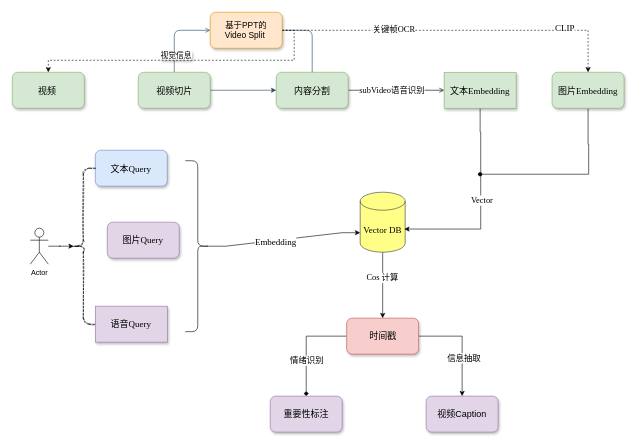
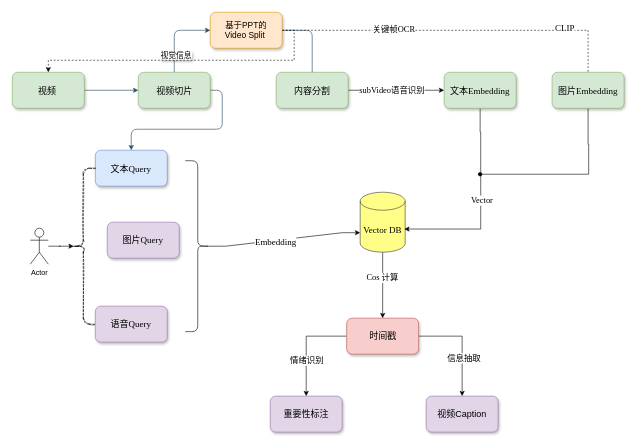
- <mxCell id="5" style="edgeStyle=orthogonalEdgeStyle;rounded=1;orthogonalLoop=1;jettySize=auto;html=1;exitX=0.5;exitY=0;exitDx=0;exitDy=0;entryX=0;entryY=0.5;entryDx=0;entryDy=0;labelBackgroundColor=none;strokeColor=#23445D;fontColor=default;endArrow=open;" parent="1" source="7" target="13" edge="1"><mxGeometry relative="1" as="geometry" /></mxCell>
+ <mxCell id="5" style="edgeStyle=orthogonalEdgeStyle;rounded=1;orthogonalLoop=1;jettySize=auto;html=1;exitX=0.5;exitY=0;exitDx=0;exitDy=0;entryX=0;entryY=0.5;entryDx=0;entryDy=0;labelBackgroundColor=none;strokeColor=#23445D;fontColor=default;" parent="1" source="7" target="13" edge="1"><mxGeometry relative="1" as="geometry" /></mxCell>
- <mxCell id="32" style="edgeStyle=orthogonalEdgeStyle;rounded=0;orthogonalLoop=1;jettySize=auto;html=1;dashed=1;" edge="1" parent="1" source="13" target="31"><mxGeometry relative="1" as="geometry" /></mxCell>
+ <mxCell id="32" style="edgeStyle=orthogonalEdgeStyle;rounded=0;orthogonalLoop=1;jettySize=auto;html=1;dashed=1;endArrow=none;" edge="1" parent="1" source="13" target="31"><mxGeometry relative="1" as="geometry" /></mxCell>
+ <mxCell id="2" style="edgeStyle=orthogonalEdgeStyle;rounded=1;orthogonalLoop=1;jettySize=auto;html=1;exitX=1;exitY=0.5;exitDx=0;exitDy=0;labelBackgroundColor=none;strokeColor=#23445D;fontColor=default;" parent="1" source="3" target="7" edge="1"><mxGeometry relative="1" as="geometry" /></mxCell>
- <mxCell id="4" style="edgeStyle=orthogonalEdgeStyle;rounded=1;orthogonalLoop=1;jettySize=auto;html=1;exitX=1;exitY=0.5;exitDx=0;exitDy=0;labelBackgroundColor=none;strokeColor=#23445D;fontColor=default;" parent="1" source="7" target="10" edge="1"><mxGeometry relative="1" as="geometry" /></mxCell>
+ <mxCell id="4" style="edgeStyle=orthogonalEdgeStyle;rounded=1;orthogonalLoop=1;jettySize=auto;html=1;exitX=1;exitY=0.5;exitDx=0;exitDy=0;labelBackgroundColor=none;strokeColor=#23445D;fontColor=default;" parent="1" source="7" target="14" edge="1"><mxGeometry relative="1" as="geometry" /></mxCell>
- <mxCell id="8" style="edgeStyle=orthogonalEdgeStyle;rounded=0;orthogonalLoop=1;jettySize=auto;html=1;exitX=1;exitY=0.5;exitDx=0;exitDy=0;endArrow=open;" parent="1" source="10" target="25" edge="1"><mxGeometry relative="1" as="geometry" /></mxCell>
+ <mxCell id="8" style="edgeStyle=orthogonalEdgeStyle;rounded=0;orthogonalLoop=1;jettySize=auto;html=1;exitX=1;exitY=0.5;exitDx=0;exitDy=0;" parent="1" source="10" target="25" edge="1"><mxGeometry relative="1" as="geometry" /></mxCell>
- <mxCell id="25" value="文本Embedding" style="whiteSpace=wrap;html=1;shadow=1;labelBackgroundColor=none;fillColor=#d5e8d4;strokeColor=#82b366;fontSize=15;fontFamily=Comic Sans MS;rounded=0;" parent="1" vertex="1"><mxGeometry x="740" y="120" width="120" height="60" as="geometry" /></mxCell>
+ <mxCell id="25" value="文本Embedding" style="rounded=1;whiteSpace=wrap;html=1;shadow=1;labelBackgroundColor=none;fillColor=#d5e8d4;strokeColor=#82b366;fontSize=15;fontFamily=Comic Sans MS;" parent="1" vertex="1"><mxGeometry x="740" y="120" width="120" height="60" as="geometry" /></mxCell>
- <mxCell id="27" value="语音Query" style="whiteSpace=wrap;html=1;shadow=1;labelBackgroundColor=none;fillColor=#e1d5e7;strokeColor=#9673a6;fontFamily=Comic Sans MS;fontSize=15;rounded=0;" parent="1" vertex="1"><mxGeometry x="158.33" y="510" width="120" height="60" as="geometry" /></mxCell>
+ <mxCell id="27" value="语音Query" style="rounded=1;whiteSpace=wrap;html=1;shadow=1;labelBackgroundColor=none;fillColor=#e1d5e7;strokeColor=#9673a6;fontFamily=Comic Sans MS;fontSize=15;" parent="1" vertex="1"><mxGeometry x="158.33" y="510" width="120" height="60" as="geometry" /></mxCell>
- <mxCell id="17" style="edgeStyle=orthogonalEdgeStyle;rounded=0;orthogonalLoop=1;jettySize=auto;html=1;entryX=0.5;entryY=0;entryDx=0;entryDy=0;endArrow=diamond;" edge="1" parent="1" source="19" target="39"><mxGeometry relative="1" as="geometry" /></mxCell>
+ <mxCell id="17" style="edgeStyle=orthogonalEdgeStyle;rounded=0;orthogonalLoop=1;jettySize=auto;html=1;entryX=0.5;entryY=0;entryDx=0;entryDy=0;" edge="1" parent="1" source="19" target="39"><mxGeometry relative="1" as="geometry" /></mxCell>
